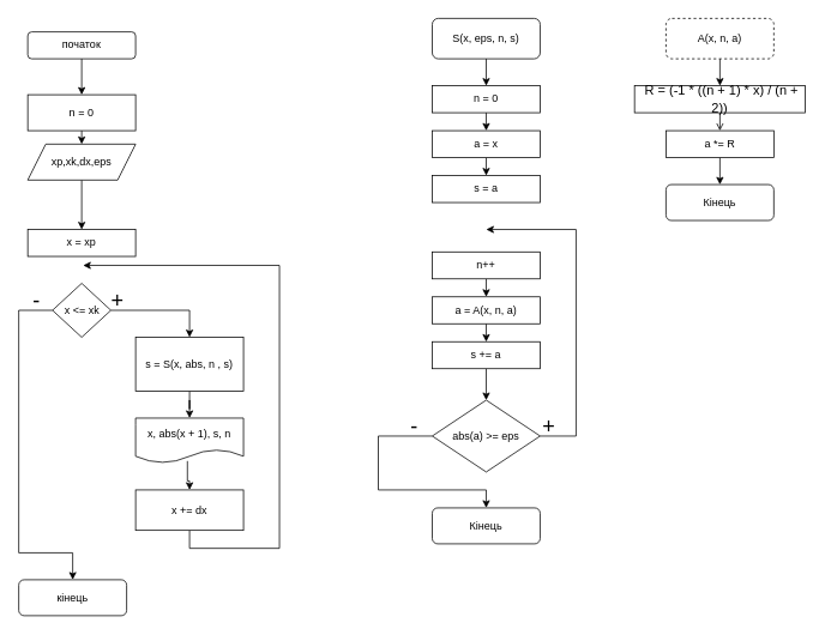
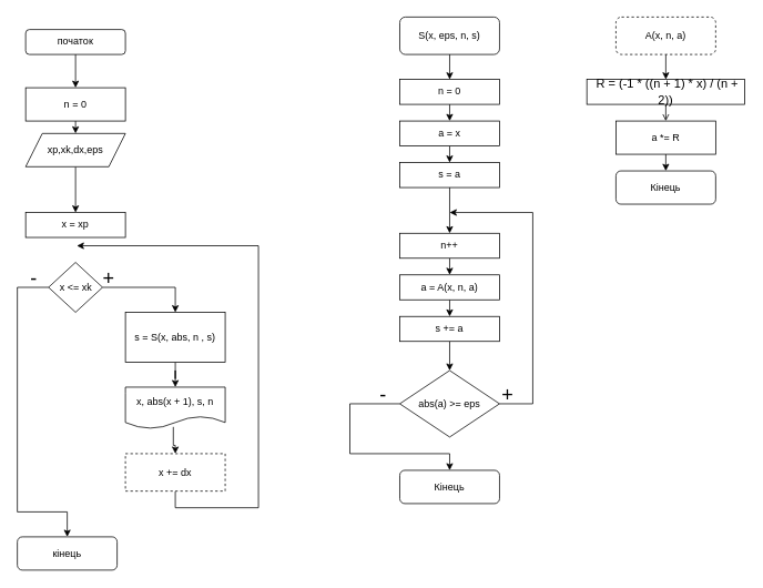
- <mxCell id="46" value="a *= R" style="rounded=0;whiteSpace=wrap;html=1;" vertex="1" parent="1"><mxGeometry x="740" y="145" width="120" height="30" as="geometry" /></mxCell>
+ <mxCell id="46" value="a *= R" style="rounded=0;whiteSpace=wrap;html=1;" vertex="1" parent="1"><mxGeometry x="740" y="145" width="120" height="40" as="geometry" /></mxCell>
+ <mxCell id="27" style="edgeStyle=orthogonalEdgeStyle;rounded=0;orthogonalLoop=1;jettySize=auto;html=1;exitX=0.5;exitY=1;exitDx=0;exitDy=0;entryX=0.5;entryY=0;entryDx=0;entryDy=0;" edge="1" parent="1" source="28" target="30"><mxGeometry relative="1" as="geometry" /></mxCell>
- <mxCell id="17" value="x += dx" style="rounded=0;whiteSpace=wrap;html=1;" vertex="1" parent="1"><mxGeometry x="150" y="545" width="120" height="45" as="geometry" /></mxCell>
+ <mxCell id="17" value="x += dx" style="rounded=0;whiteSpace=wrap;html=1;dashed=1;" vertex="1" parent="1"><mxGeometry x="150" y="545" width="120" height="45" as="geometry" /></mxCell>
